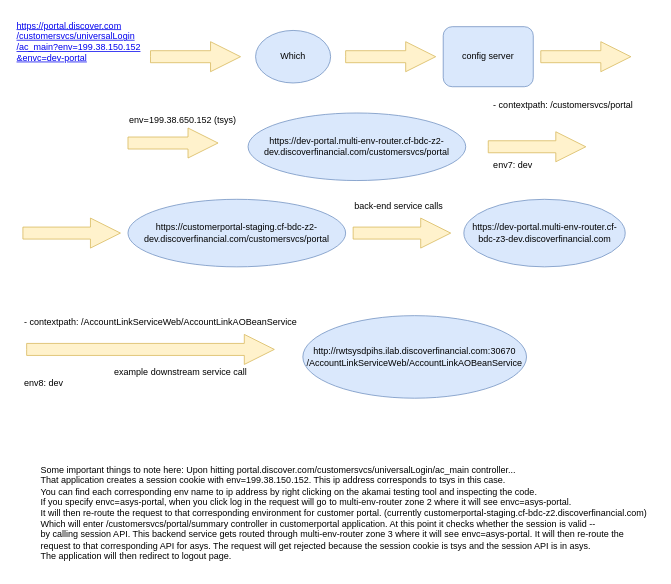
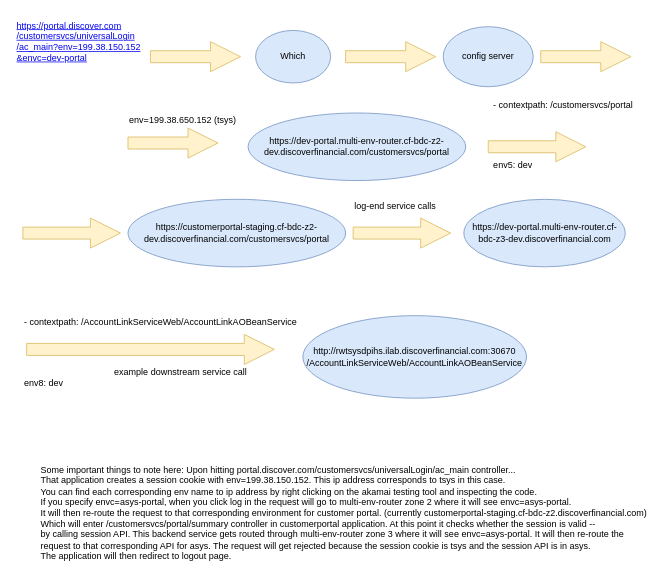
- <mxCell id="6" value="config server" style="whiteSpace=wrap;html=1;fillColor=#dae8fc;strokeColor=#6c8ebf;rounded=1;" vertex="1" parent="1"><mxGeometry x="590" y="35" width="120" height="80" as="geometry" /></mxCell>
+ <mxCell id="6" value="config server" style="ellipse;whiteSpace=wrap;html=1;fillColor=#dae8fc;strokeColor=#6c8ebf;" vertex="1" parent="1"><mxGeometry x="590" y="35" width="120" height="80" as="geometry" /></mxCell>
- <mxCell id="16" value="env7: dev" style="text;html=1;resizable=0;points=[];autosize=1;align=left;verticalAlign=top;spacingTop=-4;" vertex="1" parent="1"><mxGeometry x="655" y="210" width="70" height="20" as="geometry" /></mxCell>
+ <mxCell id="16" value="env5: dev" style="text;html=1;resizable=0;points=[];autosize=1;align=left;verticalAlign=top;spacingTop=-4;" vertex="1" parent="1"><mxGeometry x="655" y="210" width="70" height="20" as="geometry" /></mxCell>
- <mxCell id="18" value="back-end service calls&amp;nbsp;" style="text;html=1;resizable=0;points=[];autosize=1;align=left;verticalAlign=top;spacingTop=-4;" vertex="1" parent="1"><mxGeometry x="470" y="265" width="140" height="20" as="geometry" /></mxCell>
+ <mxCell id="18" value="log-end service calls&amp;nbsp;" style="text;html=1;resizable=0;points=[];autosize=1;align=left;verticalAlign=top;spacingTop=-4;" vertex="1" parent="1"><mxGeometry x="470" y="265" width="140" height="20" as="geometry" /></mxCell>
